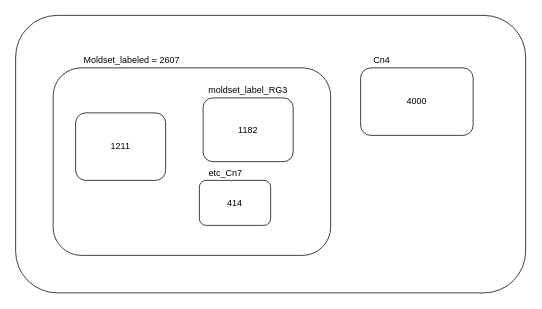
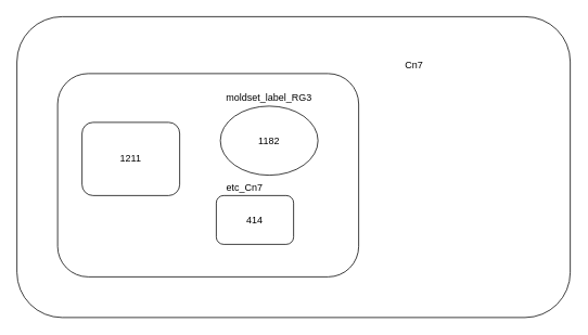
- <mxCell id="5" value="Moldset_labeled = 2607" style="text;html=1;strokeColor=none;fillColor=none;align=center;verticalAlign=middle;whiteSpace=wrap;rounded=0;" vertex="1" parent="1"><mxGeometry x="100" y="70" width="150" height="20" as="geometry" /></mxCell>
- <mxCell id="8" value="Cn4&amp;nbsp;" style="text;html=1;strokeColor=none;fillColor=none;align=center;verticalAlign=middle;whiteSpace=wrap;rounded=0;" vertex="1" parent="1"><mxGeometry x="450" y="70" width="120" height="20" as="geometry" /></mxCell>
+ <mxCell id="8" value="Cn7&amp;nbsp;" style="text;html=1;strokeColor=none;fillColor=none;align=center;verticalAlign=middle;whiteSpace=wrap;rounded=0;" vertex="1" parent="1"><mxGeometry x="450" y="70" width="120" height="20" as="geometry" /></mxCell>
- <mxCell id="4" value="4000" style="rounded=1;whiteSpace=wrap;html=1;" vertex="1" parent="1"><mxGeometry x="480" y="90" width="150" height="90" as="geometry" /></mxCell>
- <mxCell id="7" value="1182" style="rounded=1;whiteSpace=wrap;html=1;" vertex="1" parent="1"><mxGeometry x="270" y="130" width="120" height="85" as="geometry" /></mxCell>
+ <mxCell id="7" value="1182" style="ellipse;whiteSpace=wrap;html=1;" vertex="1" parent="1"><mxGeometry x="270" y="130" width="120" height="85" as="geometry" /></mxCell>
